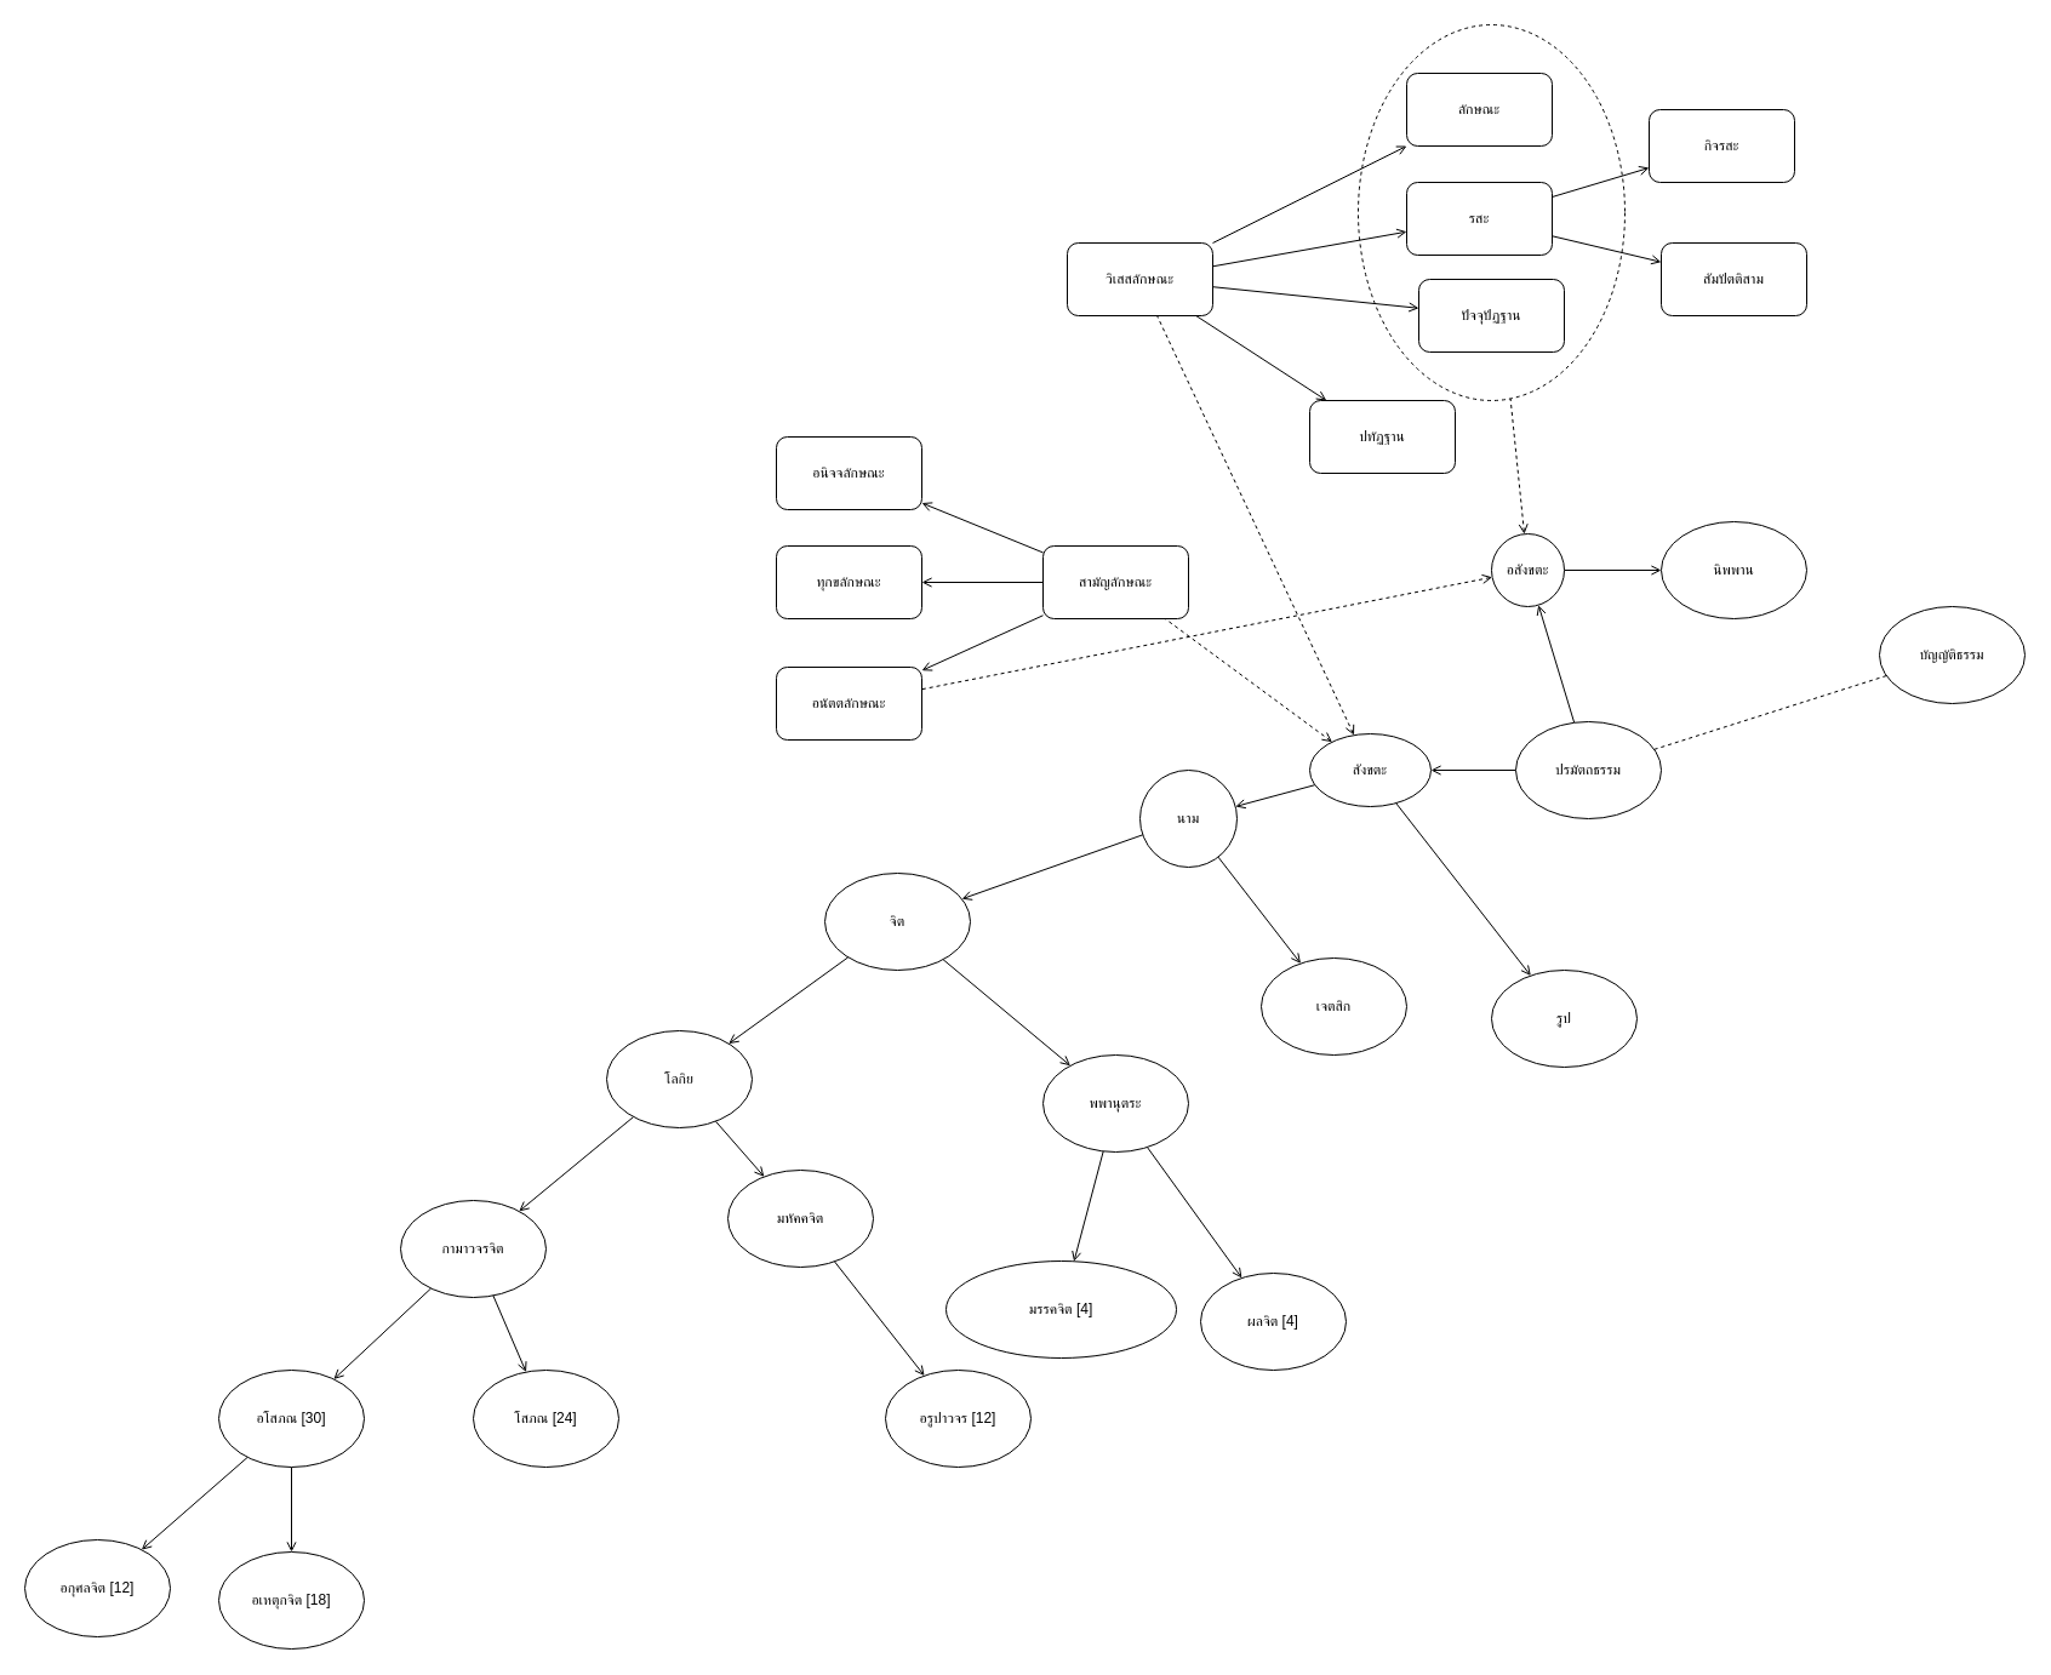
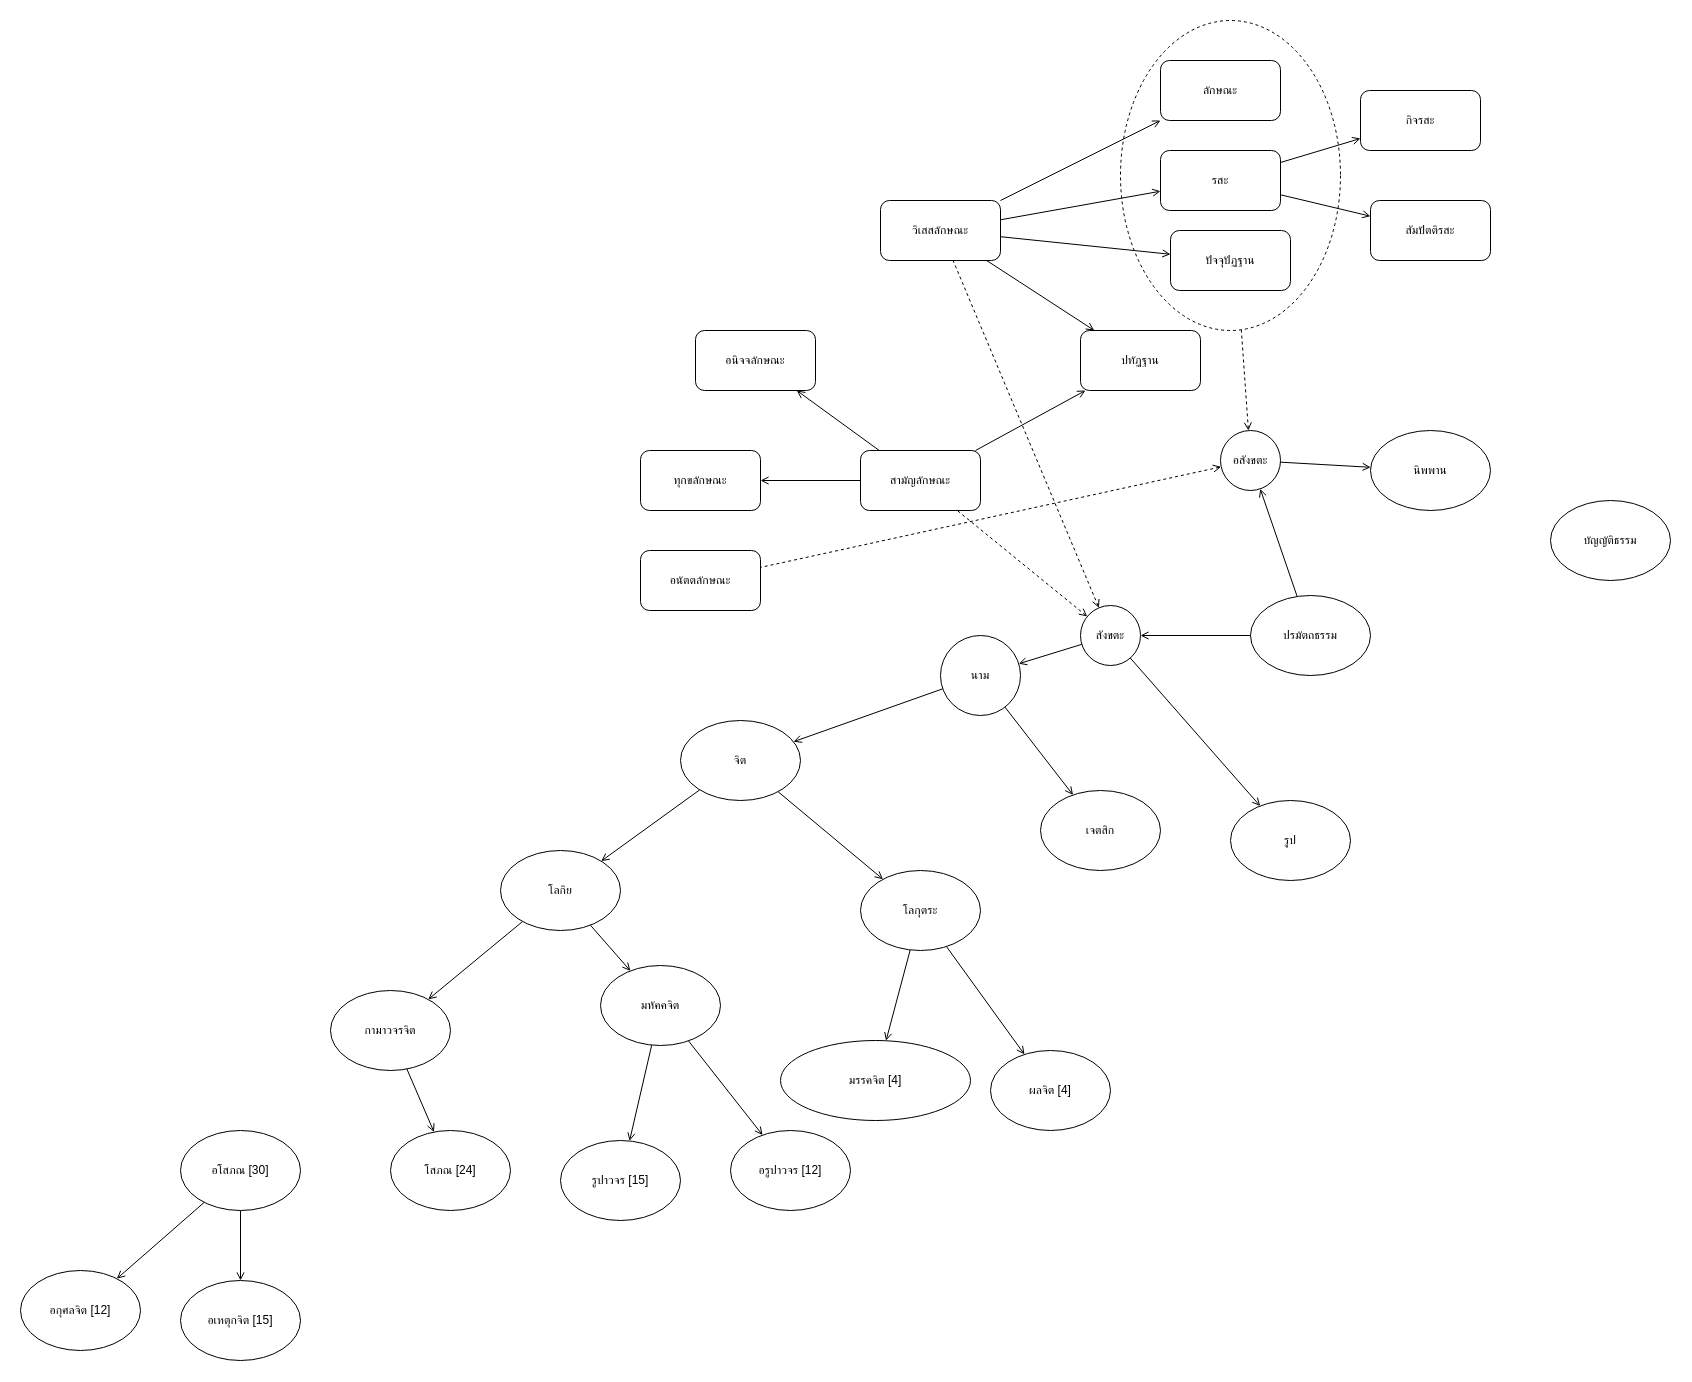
- <mxCell id="34" value="สัมปัตติสาม" style="rounded=1;whiteSpace=wrap;html=1;" vertex="1" parent="1"><mxGeometry x="1370" y="200" width="120" height="60" as="geometry" /></mxCell>
+ <mxCell id="34" value="สัมปัตติรสะ" style="rounded=1;whiteSpace=wrap;html=1;" vertex="1" parent="1"><mxGeometry x="1370" y="200" width="120" height="60" as="geometry" /></mxCell>
- <mxCell id="21" value="อนิจจลักษณะ" style="rounded=1;whiteSpace=wrap;html=1;" vertex="1" parent="1"><mxGeometry x="640" y="360" width="120" height="60" as="geometry" /></mxCell>
+ <mxCell id="21" value="อนิจจลักษณะ" style="rounded=1;whiteSpace=wrap;html=1;" vertex="1" parent="1"><mxGeometry x="695" y="330" width="120" height="60" as="geometry" /></mxCell>
- <mxCell id="43" value="อสังขตะ" style="ellipse;whiteSpace=wrap;html=1;aspect=fixed;" vertex="1" parent="1"><mxGeometry x="1230" y="440" width="60" height="60" as="geometry" /></mxCell>
+ <mxCell id="43" value="อสังขตะ" style="ellipse;whiteSpace=wrap;html=1;aspect=fixed;" vertex="1" parent="1"><mxGeometry x="1220" y="430" width="60" height="60" as="geometry" /></mxCell>
- <mxCell id="19" style="edgeStyle=none;rounded=0;orthogonalLoop=1;jettySize=auto;html=1;startArrow=none;startFill=0;endArrow=open;endFill=0;" edge="1" parent="1" source="20" target="23"><mxGeometry relative="1" as="geometry" /></mxCell>
+ <mxCell id="19" style="edgeStyle=none;rounded=0;orthogonalLoop=1;jettySize=auto;html=1;startArrow=none;startFill=0;endArrow=open;endFill=0;" edge="1" parent="1" source="20" target="36"><mxGeometry relative="1" as="geometry" /></mxCell>
- <mxCell id="5" style="rounded=0;orthogonalLoop=1;jettySize=auto;html=1;startArrow=none;startFill=0;endArrow=none;endFill=0;dashed=1;" edge="1" parent="1" source="6" target="4"><mxGeometry relative="1" as="geometry" /></mxCell>
- <mxCell id="39" value="สังขตะ" style="ellipse;whiteSpace=wrap;html=1;aspect=fixed;" vertex="1" parent="1"><mxGeometry x="1080" y="605" width="100" height="60" as="geometry" /></mxCell>
+ <mxCell id="39" value="สังขตะ" style="ellipse;whiteSpace=wrap;html=1;aspect=fixed;" vertex="1" parent="1"><mxGeometry x="1080" y="605" width="60" height="60" as="geometry" /></mxCell>
- <mxCell id="51" value="พพานุตระ" style="ellipse;whiteSpace=wrap;html=1;" vertex="1" parent="1"><mxGeometry x="860" y="870" width="120" height="80" as="geometry" /></mxCell>
+ <mxCell id="51" value="โลกุตระ" style="ellipse;whiteSpace=wrap;html=1;" vertex="1" parent="1"><mxGeometry x="860" y="870" width="120" height="80" as="geometry" /></mxCell>
+ <mxCell id="55" style="edgeStyle=none;rounded=0;orthogonalLoop=1;jettySize=auto;html=1;startArrow=none;startFill=0;endArrow=open;endFill=0;" edge="1" parent="1" source="57" target="64"><mxGeometry relative="1" as="geometry" /></mxCell>
- <mxCell id="52" style="edgeStyle=none;rounded=0;orthogonalLoop=1;jettySize=auto;html=1;startArrow=none;startFill=0;endArrow=open;endFill=0;" edge="1" parent="1" source="54" target="62"><mxGeometry relative="1" as="geometry" /></mxCell>
+ <mxCell id="64" value="รูปาวจร [15]" style="ellipse;whiteSpace=wrap;html=1;" vertex="1" parent="1"><mxGeometry x="560" y="1140" width="120" height="80" as="geometry" /></mxCell>
- <mxCell id="67" value="อเหตุกจิต [18]" style="ellipse;whiteSpace=wrap;html=1;" vertex="1" parent="1"><mxGeometry x="180" y="1280" width="120" height="80" as="geometry" /></mxCell>
+ <mxCell id="67" value="อเหตุกจิต [15]" style="ellipse;whiteSpace=wrap;html=1;" vertex="1" parent="1"><mxGeometry x="180" y="1280" width="120" height="80" as="geometry" /></mxCell>
